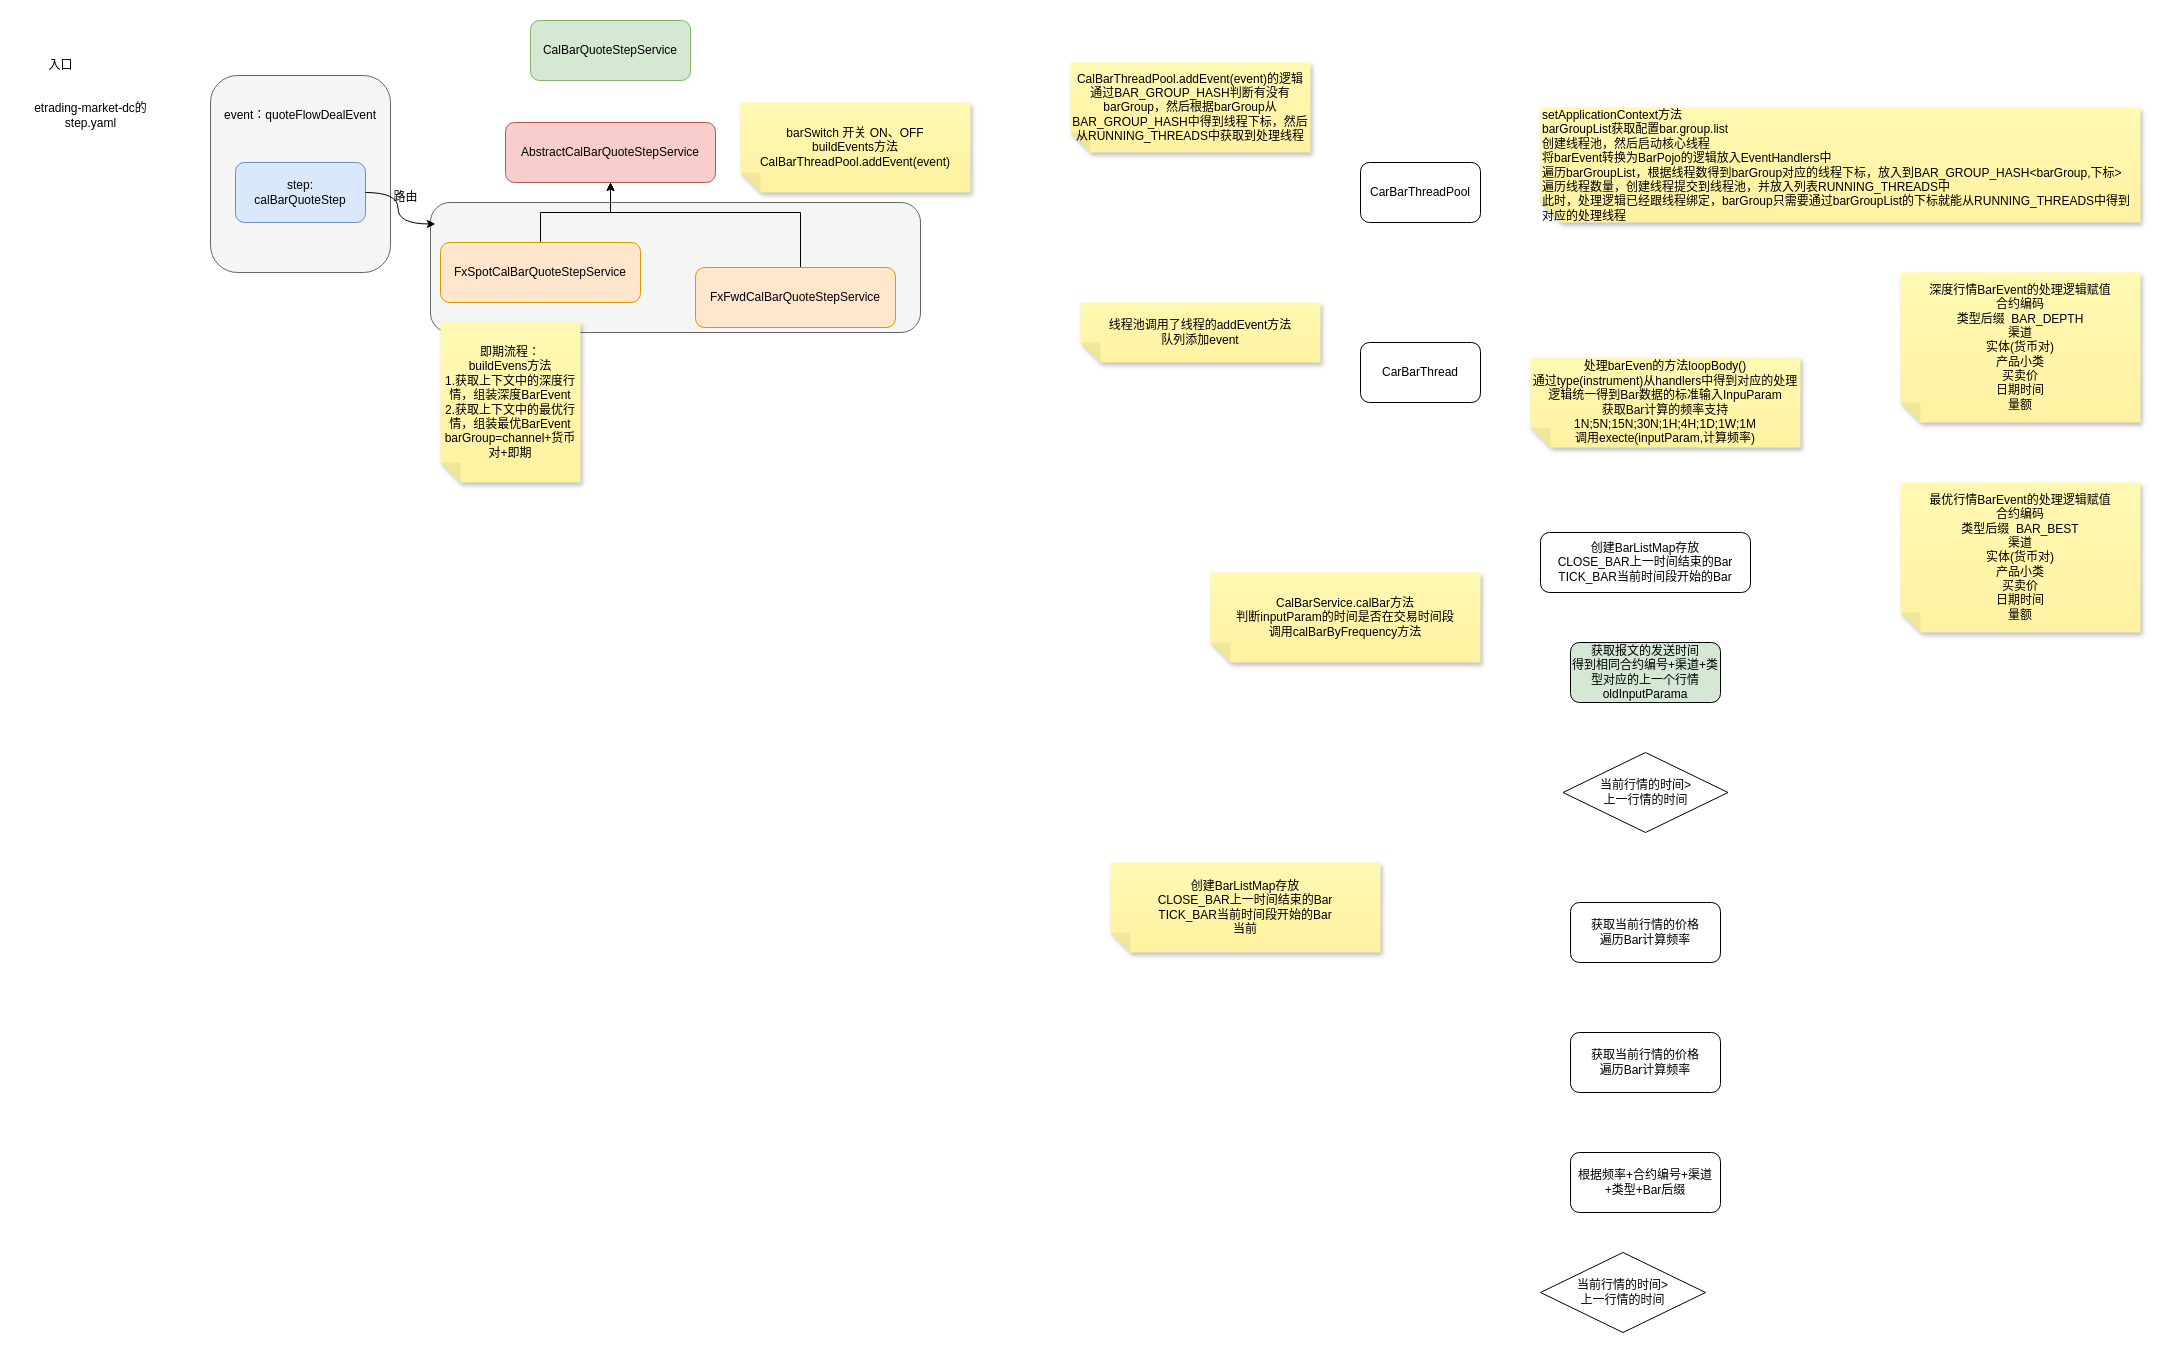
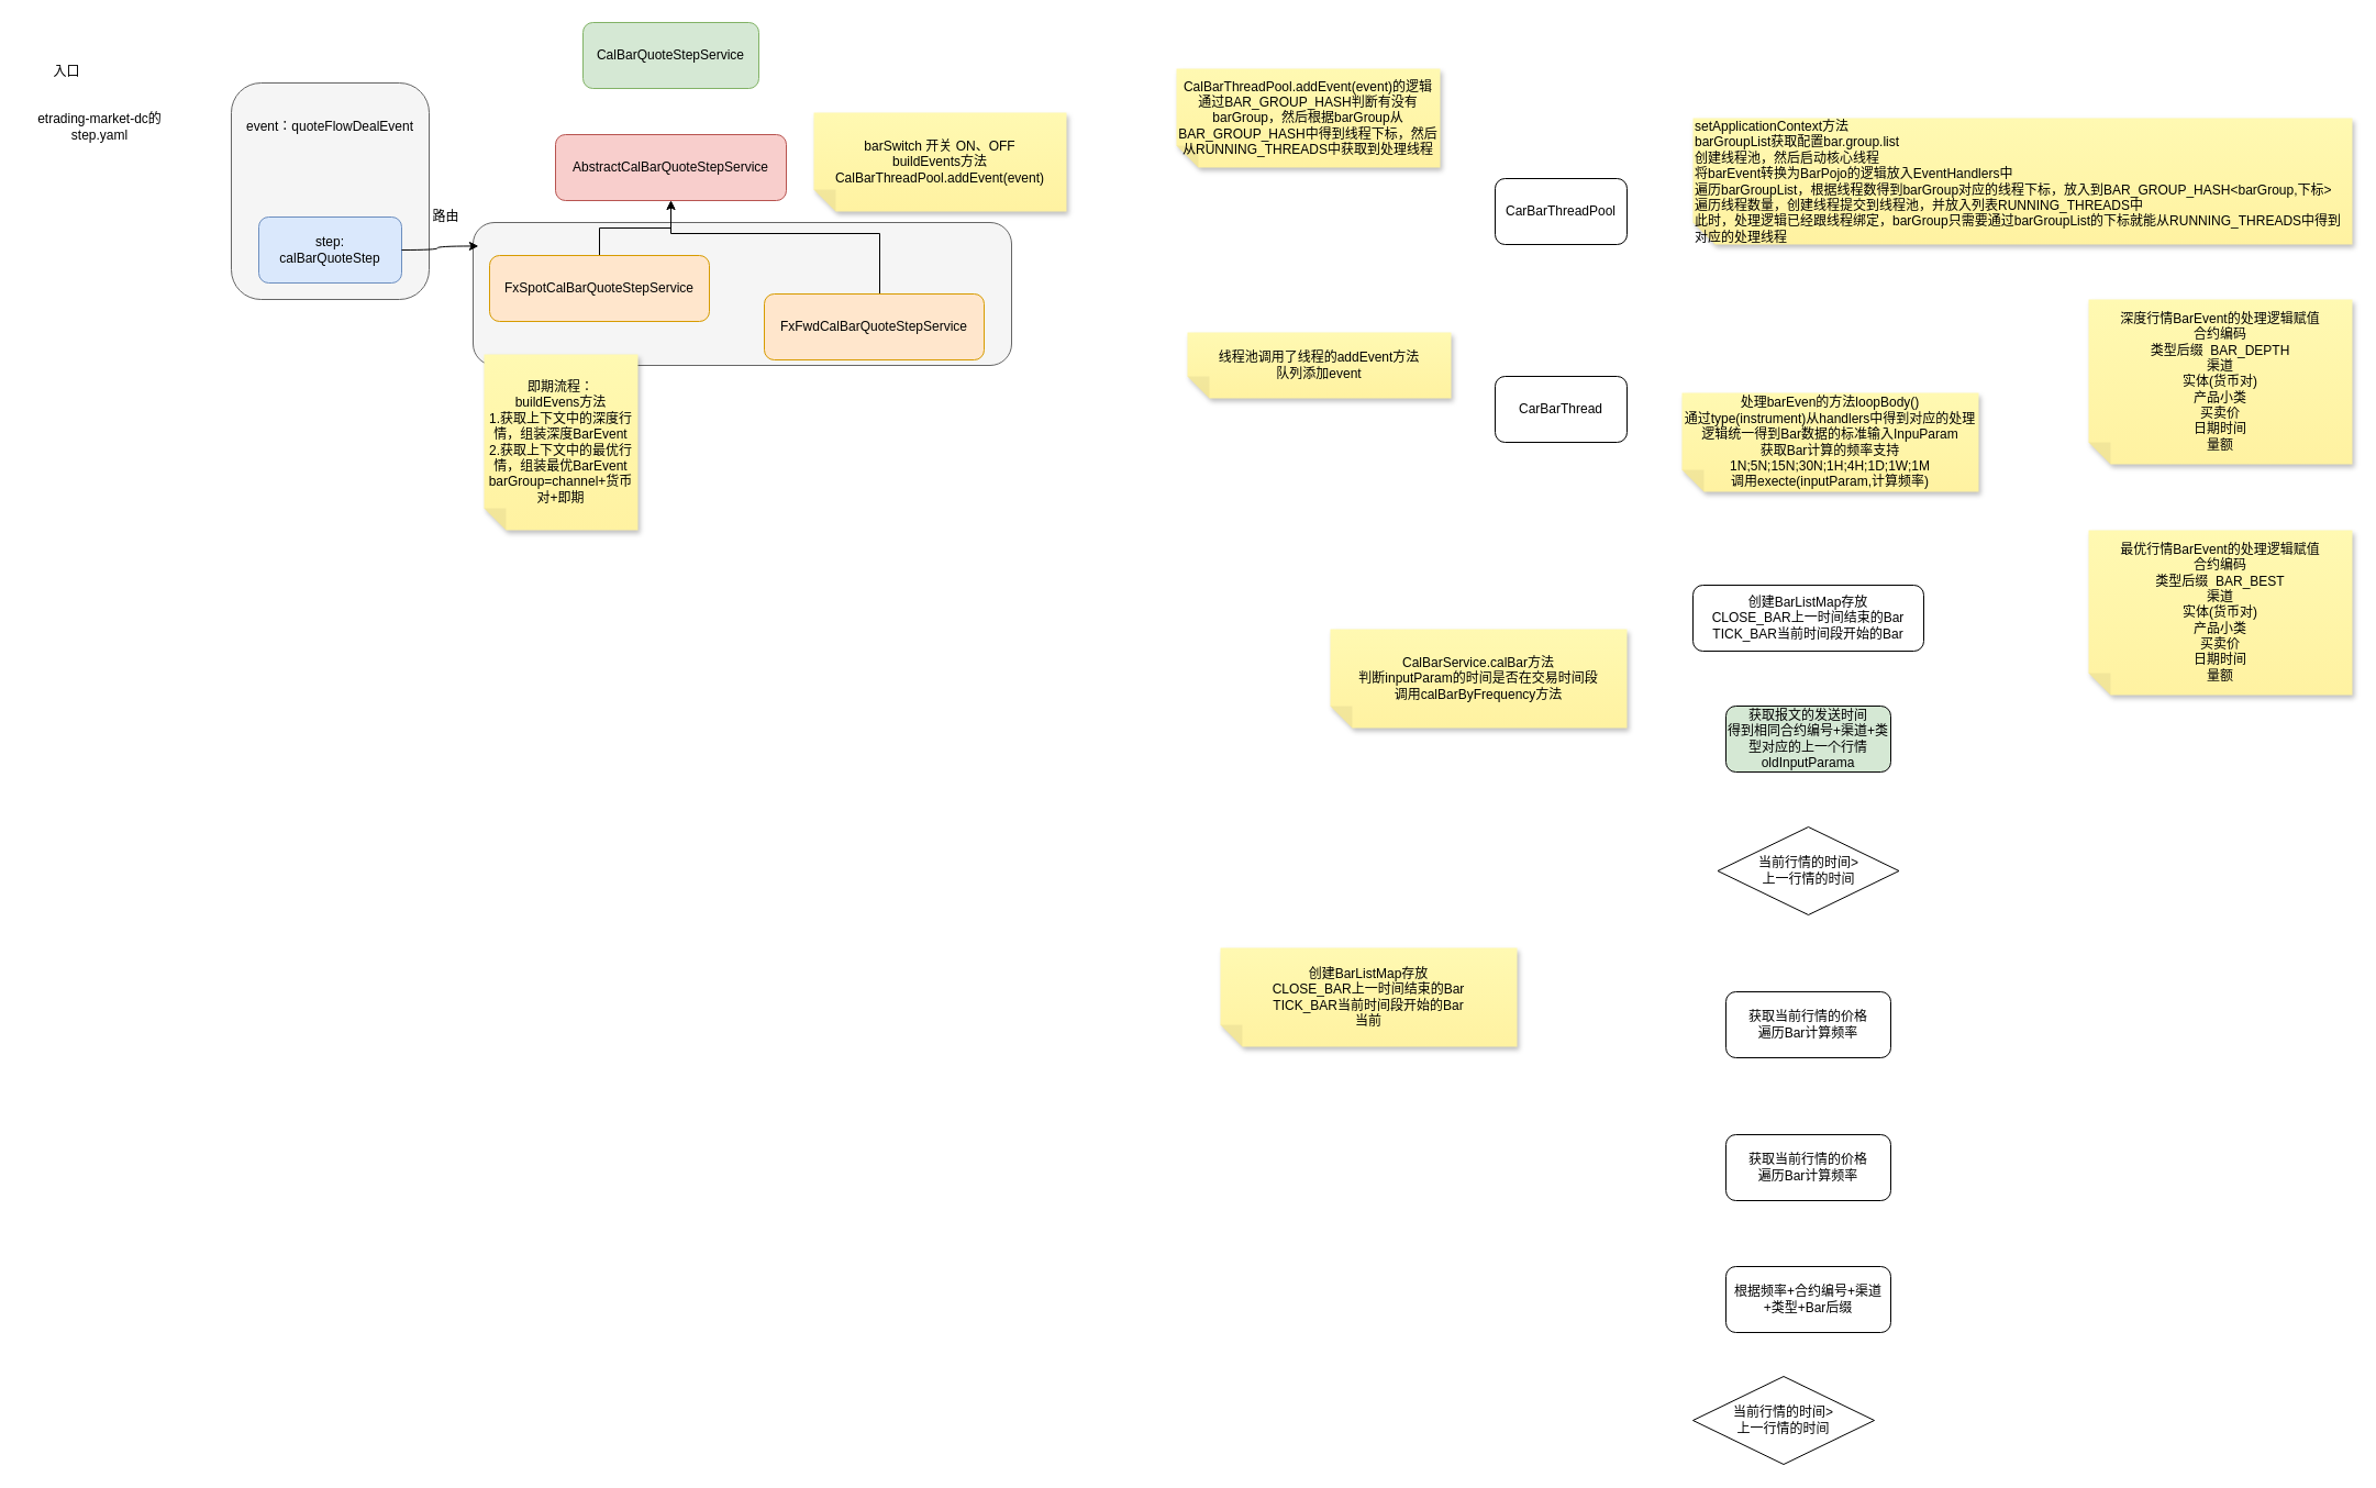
- <mxCell id="6" value="step:&lt;div&gt;calBarQuoteStep&lt;/div&gt;" style="rounded=1;whiteSpace=wrap;html=1;fillColor=#dae8fc;strokeColor=#6c8ebf;" vertex="1" parent="1"><mxGeometry x="235" y="162" width="130" height="60" as="geometry" /></mxCell>
+ <mxCell id="6" value="step:&lt;div&gt;calBarQuoteStep&lt;/div&gt;" style="rounded=1;whiteSpace=wrap;html=1;fillColor=#dae8fc;strokeColor=#6c8ebf;" vertex="1" parent="1"><mxGeometry x="235" y="197" width="130" height="60" as="geometry" /></mxCell>
- <mxCell id="12" style="edgeStyle=orthogonalEdgeStyle;rounded=0;orthogonalLoop=1;jettySize=auto;html=1;entryX=0.5;entryY=1;entryDx=0;entryDy=0;" edge="1" parent="1" source="13" target="8"><mxGeometry relative="1" as="geometry"><Array as="points"><mxPoint x="800" y="212" /><mxPoint x="610" y="212" /></Array></mxGeometry></mxCell>
+ <mxCell id="12" style="edgeStyle=orthogonalEdgeStyle;rounded=0;orthogonalLoop=1;jettySize=auto;html=1;entryX=0.5;entryY=1;entryDx=0;entryDy=0;endArrow=open;" edge="1" parent="1" source="13" target="8"><mxGeometry relative="1" as="geometry"><Array as="points"><mxPoint x="800" y="212" /><mxPoint x="610" y="212" /></Array></mxGeometry></mxCell>
- <mxCell id="11" value="FxSpotCalBarQuoteStepService" style="rounded=1;whiteSpace=wrap;html=1;fillColor=#ffe6cc;strokeColor=#d79b00;" vertex="1" parent="1"><mxGeometry x="440" y="242" width="200" height="60" as="geometry" /></mxCell>
+ <mxCell id="11" value="FxSpotCalBarQuoteStepService" style="rounded=1;whiteSpace=wrap;html=1;fillColor=#ffe6cc;strokeColor=#d79b00;" vertex="1" parent="1"><mxGeometry x="445" y="232" width="200" height="60" as="geometry" /></mxCell>
